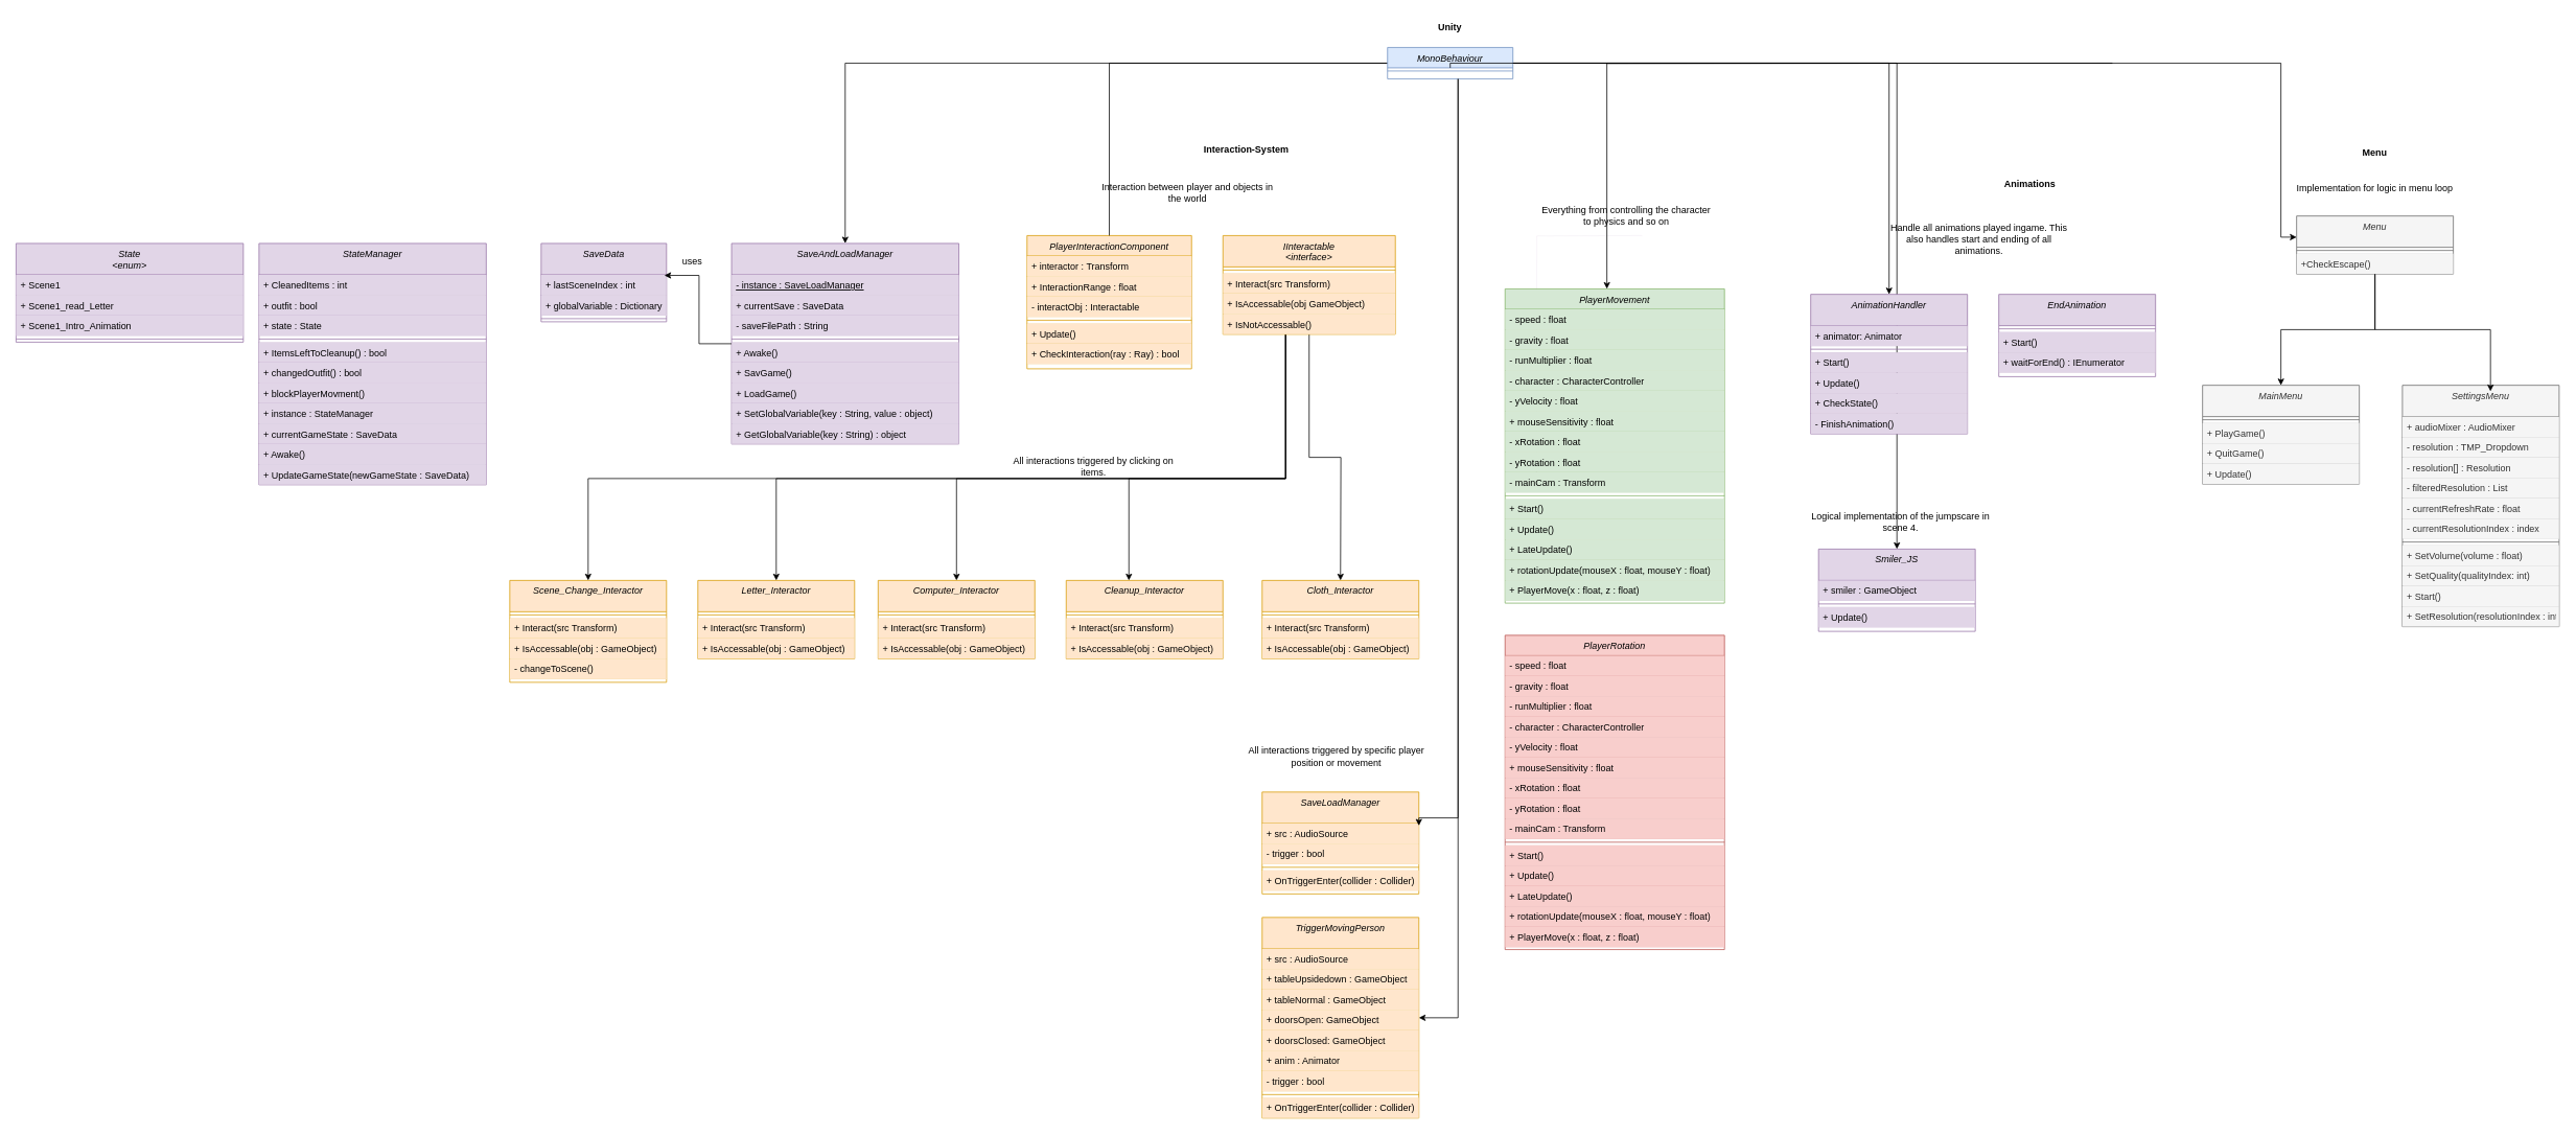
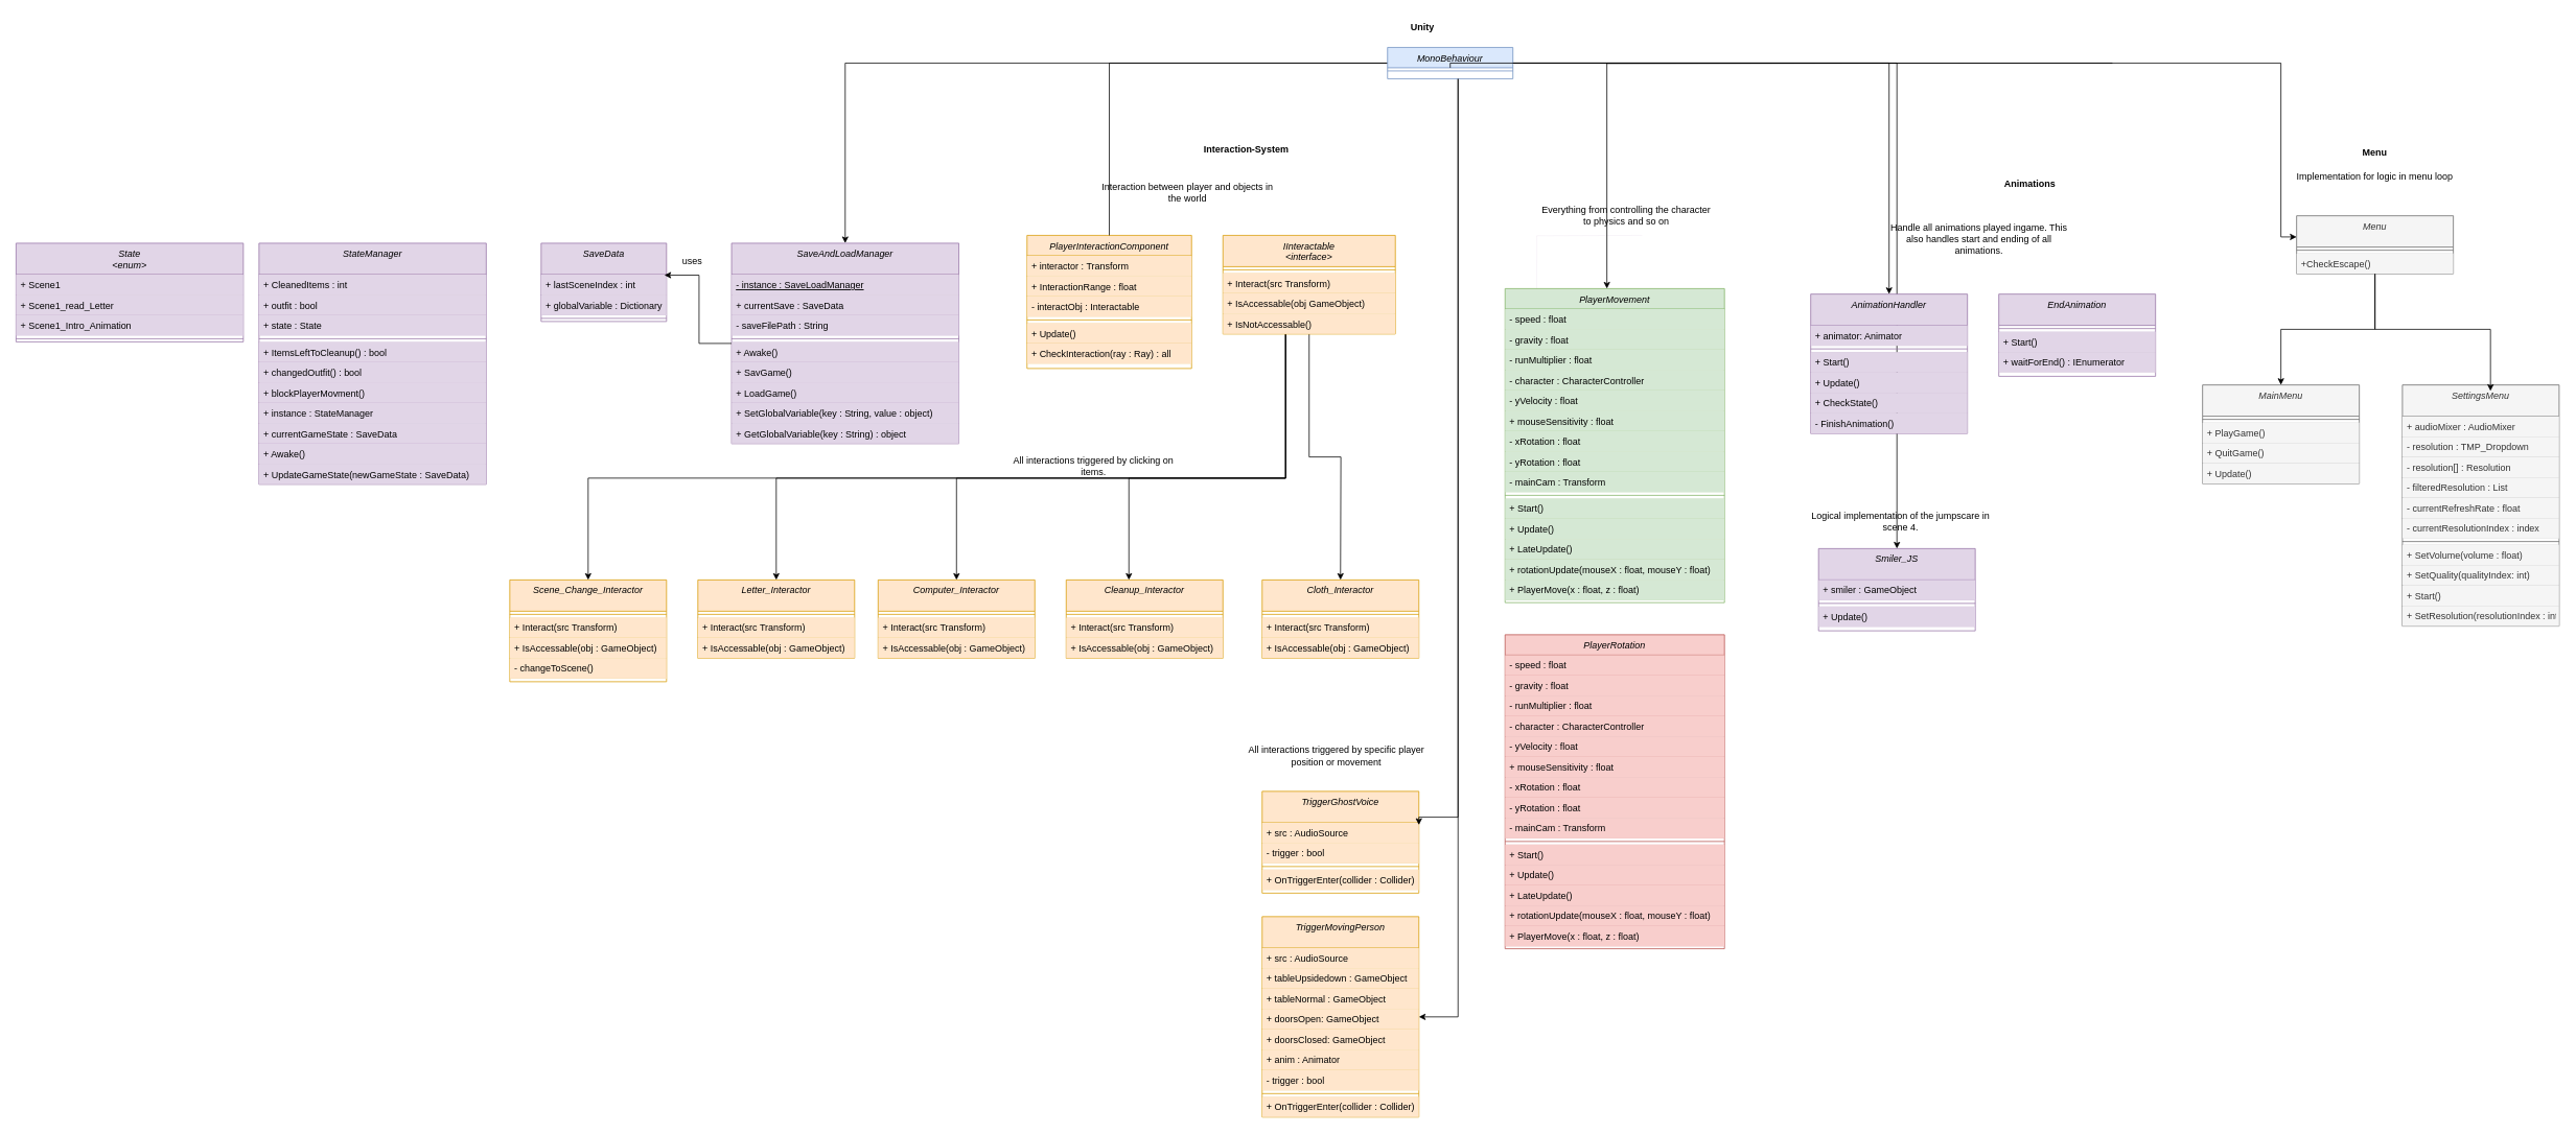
- <mxCell id="31" value="Unity" style="text;html=1;align=center;verticalAlign=middle;whiteSpace=wrap;rounded=0;fontStyle=1" parent="1" vertex="1"><mxGeometry x="1765" y="20" width="170" height="30" as="geometry" /></mxCell>
+ <mxCell id="31" value="Unity" style="text;html=1;align=center;verticalAlign=middle;whiteSpace=wrap;rounded=0;fontStyle=1" parent="1" vertex="1"><mxGeometry x="1730" y="20" width="170" height="30" as="geometry" /></mxCell>
- <mxCell id="30" value="Implementation for logic in menu loop" style="text;html=1;align=center;verticalAlign=middle;whiteSpace=wrap;rounded=0;" parent="1" vertex="1"><mxGeometry x="2915" y="225" width="230" height="30" as="geometry" /></mxCell>
+ <mxCell id="30" value="Implementation for logic in menu loop" style="text;html=1;align=center;verticalAlign=middle;whiteSpace=wrap;rounded=0;" parent="1" vertex="1"><mxGeometry x="2915" y="210" width="230" height="30" as="geometry" /></mxCell>
- <mxCell id="8" value="+ CheckInteraction(ray : Ray) : bool" style="text;align=left;verticalAlign=top;spacingLeft=4;spacingRight=4;overflow=hidden;rotatable=0;points=[[0,0.5],[1,0.5]];portConstraint=eastwest;fillColor=#ffe6cc;strokeColor=#d79b00;strokeWidth=0;" parent="2" vertex="1"><mxGeometry y="138" width="210" height="26" as="geometry" /></mxCell>
+ <mxCell id="8" value="+ CheckInteraction(ray : Ray) : all" style="text;align=left;verticalAlign=top;spacingLeft=4;spacingRight=4;overflow=hidden;rotatable=0;points=[[0,0.5],[1,0.5]];portConstraint=eastwest;fillColor=#ffe6cc;strokeColor=#d79b00;strokeWidth=0;" parent="2" vertex="1"><mxGeometry y="138" width="210" height="26" as="geometry" /></mxCell>
- <mxCell id="147" value="SaveLoadManager" style="swimlane;fontStyle=2;align=center;verticalAlign=top;childLayout=stackLayout;horizontal=1;startSize=40;horizontalStack=0;resizeParent=1;resizeLast=0;collapsible=1;marginBottom=0;rounded=0;shadow=0;strokeWidth=1;fillColor=#ffe6cc;strokeColor=#d79b00;" parent="1" vertex="1"><mxGeometry x="1610" y="1010" width="200" height="130" as="geometry"><mxRectangle x="230" y="140" width="160" height="26" as="alternateBounds" /></mxGeometry></mxCell>
+ <mxCell id="147" value="TriggerGhostVoice" style="swimlane;fontStyle=2;align=center;verticalAlign=top;childLayout=stackLayout;horizontal=1;startSize=40;horizontalStack=0;resizeParent=1;resizeLast=0;collapsible=1;marginBottom=0;rounded=0;shadow=0;strokeWidth=1;fillColor=#ffe6cc;strokeColor=#d79b00;" parent="1" vertex="1"><mxGeometry x="1610" y="1010" width="200" height="130" as="geometry"><mxRectangle x="230" y="140" width="160" height="26" as="alternateBounds" /></mxGeometry></mxCell>
